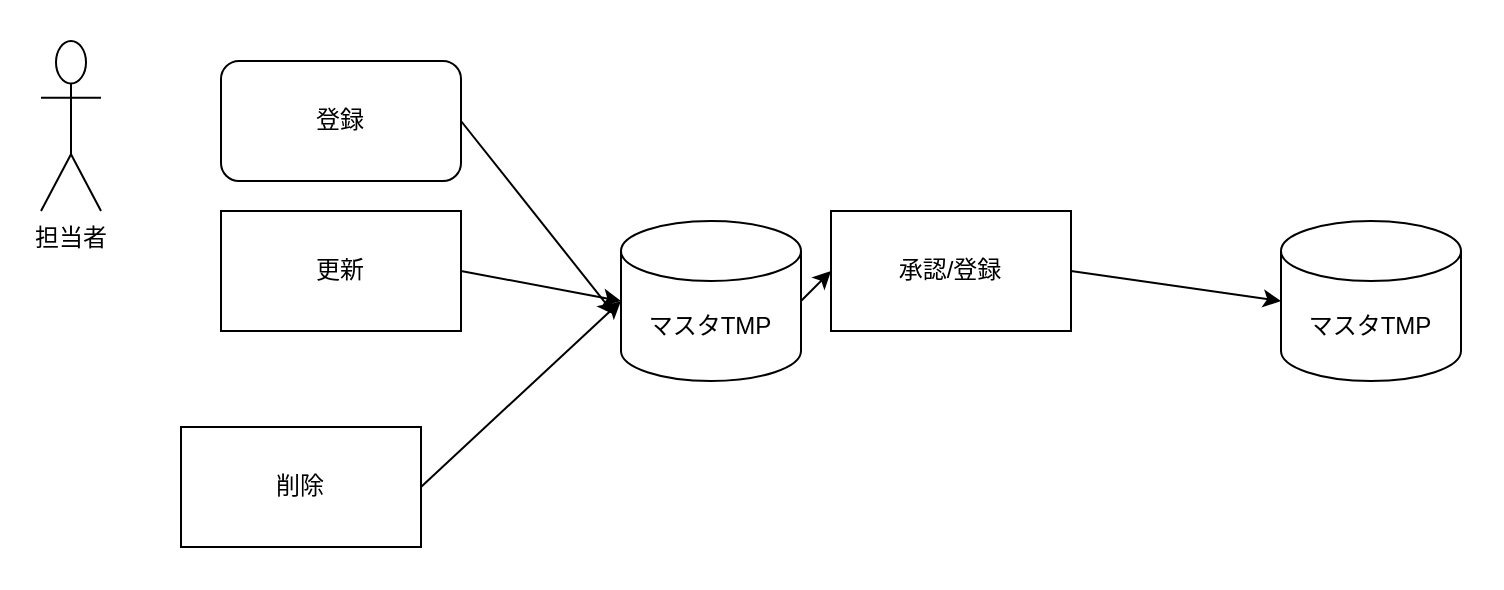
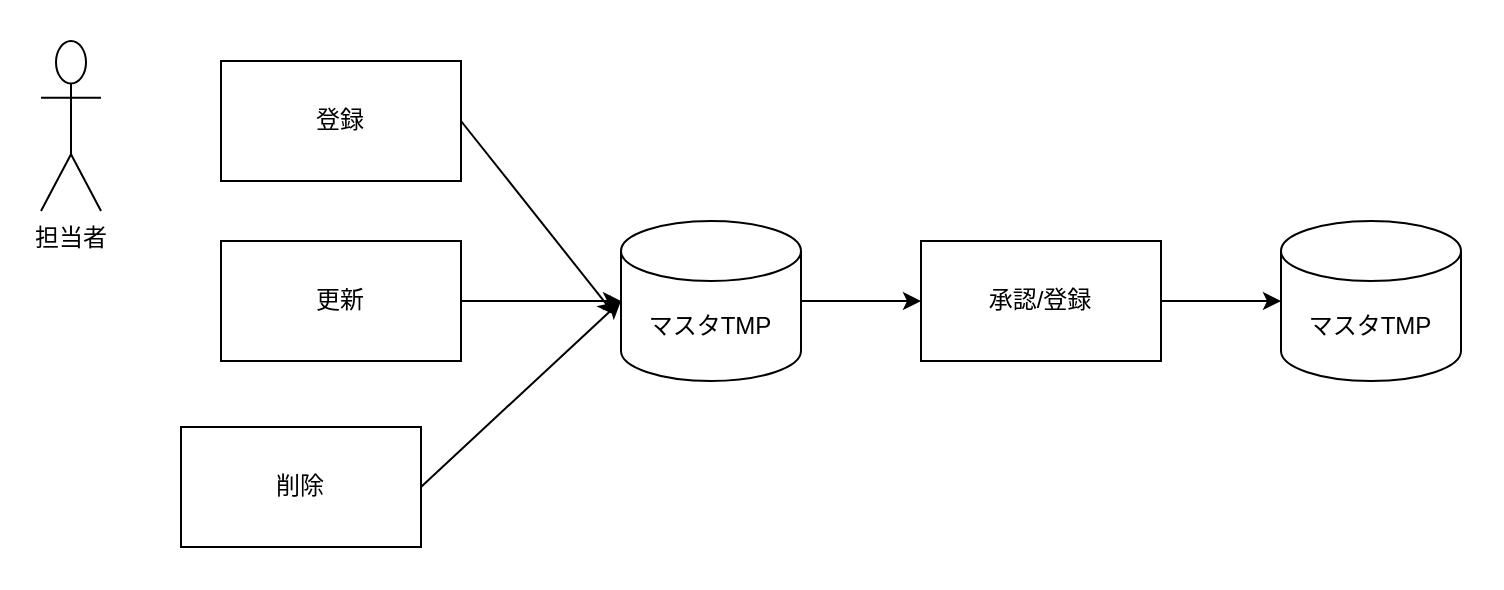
- <mxCell id="4" value="&lt;font style=&quot;vertical-align: inherit;&quot;&gt;&lt;font style=&quot;vertical-align: inherit;&quot;&gt;登録&lt;/font&gt;&lt;/font&gt;" style="whiteSpace=wrap;html=1;rounded=1;" parent="1" vertex="1"><mxGeometry x="110" y="30" width="120" height="60" as="geometry" /></mxCell>
+ <mxCell id="4" value="&lt;font style=&quot;vertical-align: inherit;&quot;&gt;&lt;font style=&quot;vertical-align: inherit;&quot;&gt;登録&lt;/font&gt;&lt;/font&gt;" style="rounded=0;whiteSpace=wrap;html=1;" parent="1" vertex="1"><mxGeometry x="110" y="30" width="120" height="60" as="geometry" /></mxCell>
- <mxCell id="5" value="&lt;font style=&quot;vertical-align: inherit;&quot;&gt;&lt;font style=&quot;vertical-align: inherit;&quot;&gt;更新&lt;/font&gt;&lt;/font&gt;" style="rounded=0;whiteSpace=wrap;html=1;" parent="1" vertex="1"><mxGeometry x="110" y="105" width="120" height="60" as="geometry" /></mxCell>
+ <mxCell id="5" value="&lt;font style=&quot;vertical-align: inherit;&quot;&gt;&lt;font style=&quot;vertical-align: inherit;&quot;&gt;更新&lt;/font&gt;&lt;/font&gt;" style="rounded=0;whiteSpace=wrap;html=1;" parent="1" vertex="1"><mxGeometry x="110" y="120" width="120" height="60" as="geometry" /></mxCell>
- <mxCell id="11" value="&lt;font style=&quot;vertical-align: inherit;&quot;&gt;&lt;font style=&quot;vertical-align: inherit;&quot;&gt;承認/登録&lt;/font&gt;&lt;/font&gt;" style="rounded=0;whiteSpace=wrap;html=1;" parent="1" vertex="1"><mxGeometry x="415" y="105" width="120" height="60" as="geometry" /></mxCell>
+ <mxCell id="11" value="&lt;font style=&quot;vertical-align: inherit;&quot;&gt;&lt;font style=&quot;vertical-align: inherit;&quot;&gt;承認/登録&lt;/font&gt;&lt;/font&gt;" style="rounded=0;whiteSpace=wrap;html=1;" parent="1" vertex="1"><mxGeometry x="460" y="120" width="120" height="60" as="geometry" /></mxCell>
